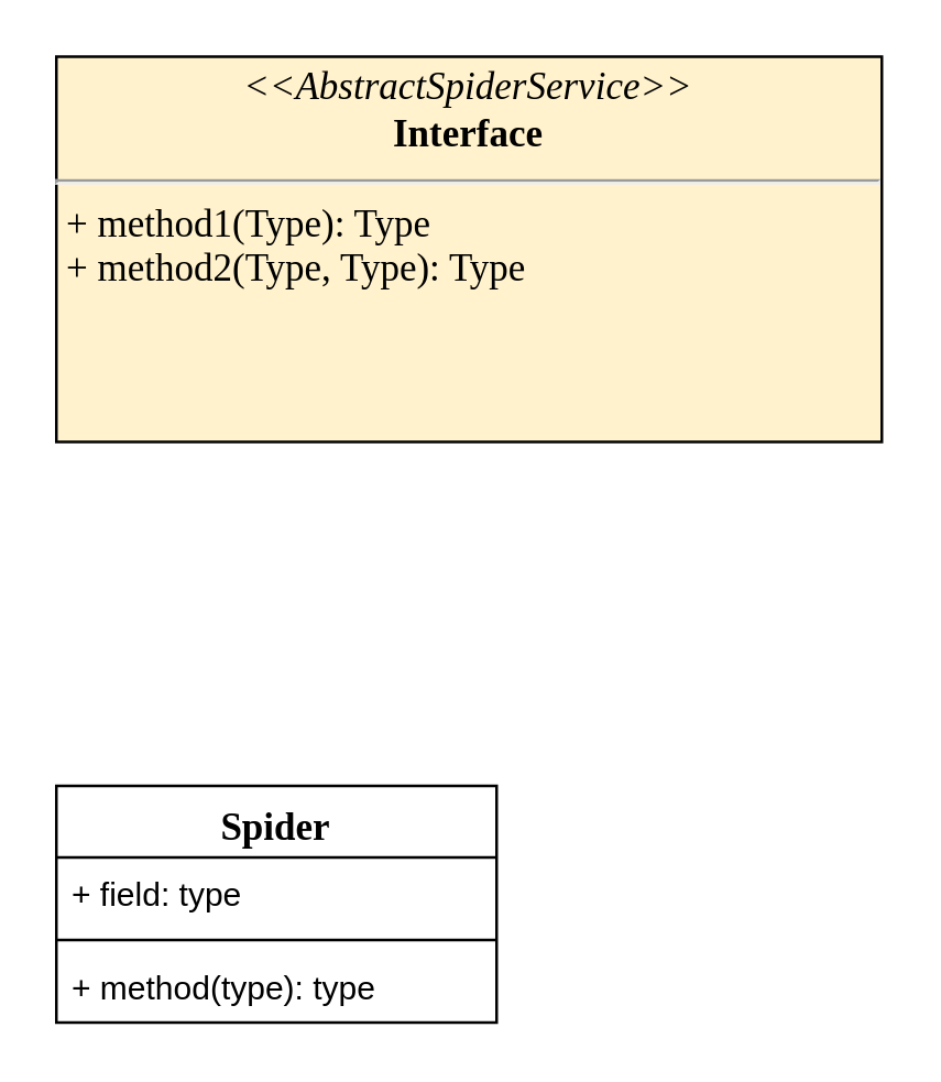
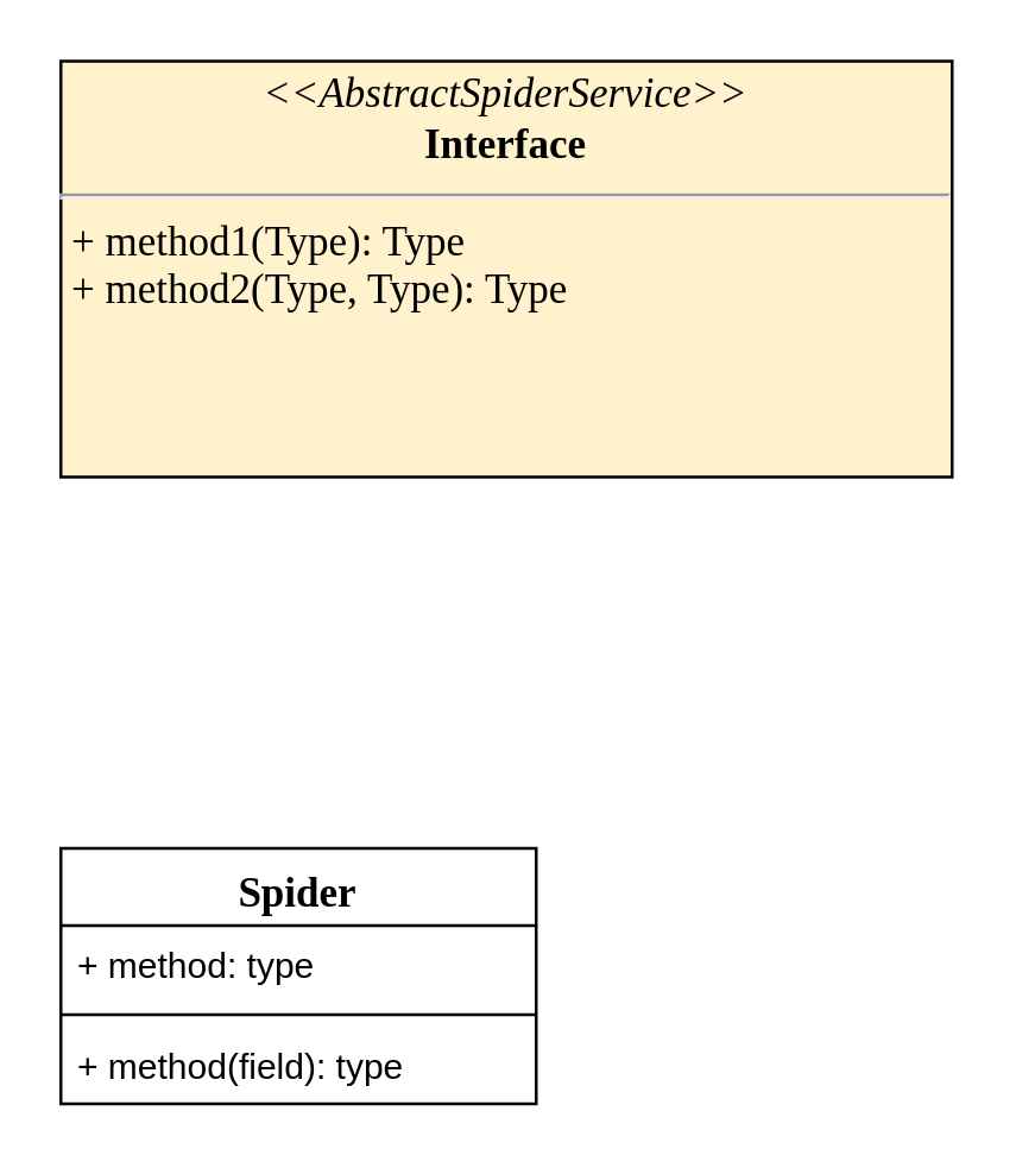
- <mxCell id="4" value="+ field: type" style="text;strokeColor=none;fillColor=none;align=left;verticalAlign=top;spacingLeft=4;spacingRight=4;overflow=hidden;rotatable=0;points=[[0,0.5],[1,0.5]];portConstraint=eastwest;" parent="3" vertex="1"><mxGeometry y="26" width="160" height="26" as="geometry" /></mxCell>
+ <mxCell id="4" value="+ method: type" style="text;strokeColor=none;fillColor=none;align=left;verticalAlign=top;spacingLeft=4;spacingRight=4;overflow=hidden;rotatable=0;points=[[0,0.5],[1,0.5]];portConstraint=eastwest;" parent="3" vertex="1"><mxGeometry y="26" width="160" height="26" as="geometry" /></mxCell>
- <mxCell id="6" value="+ method(type): type" style="text;strokeColor=none;fillColor=none;align=left;verticalAlign=top;spacingLeft=4;spacingRight=4;overflow=hidden;rotatable=0;points=[[0,0.5],[1,0.5]];portConstraint=eastwest;" parent="3" vertex="1"><mxGeometry y="60" width="160" height="26" as="geometry" /></mxCell>
+ <mxCell id="6" value="+ method(field): type" style="text;strokeColor=none;fillColor=none;align=left;verticalAlign=top;spacingLeft=4;spacingRight=4;overflow=hidden;rotatable=0;points=[[0,0.5],[1,0.5]];portConstraint=eastwest;" parent="3" vertex="1"><mxGeometry y="60" width="160" height="26" as="geometry" /></mxCell>
